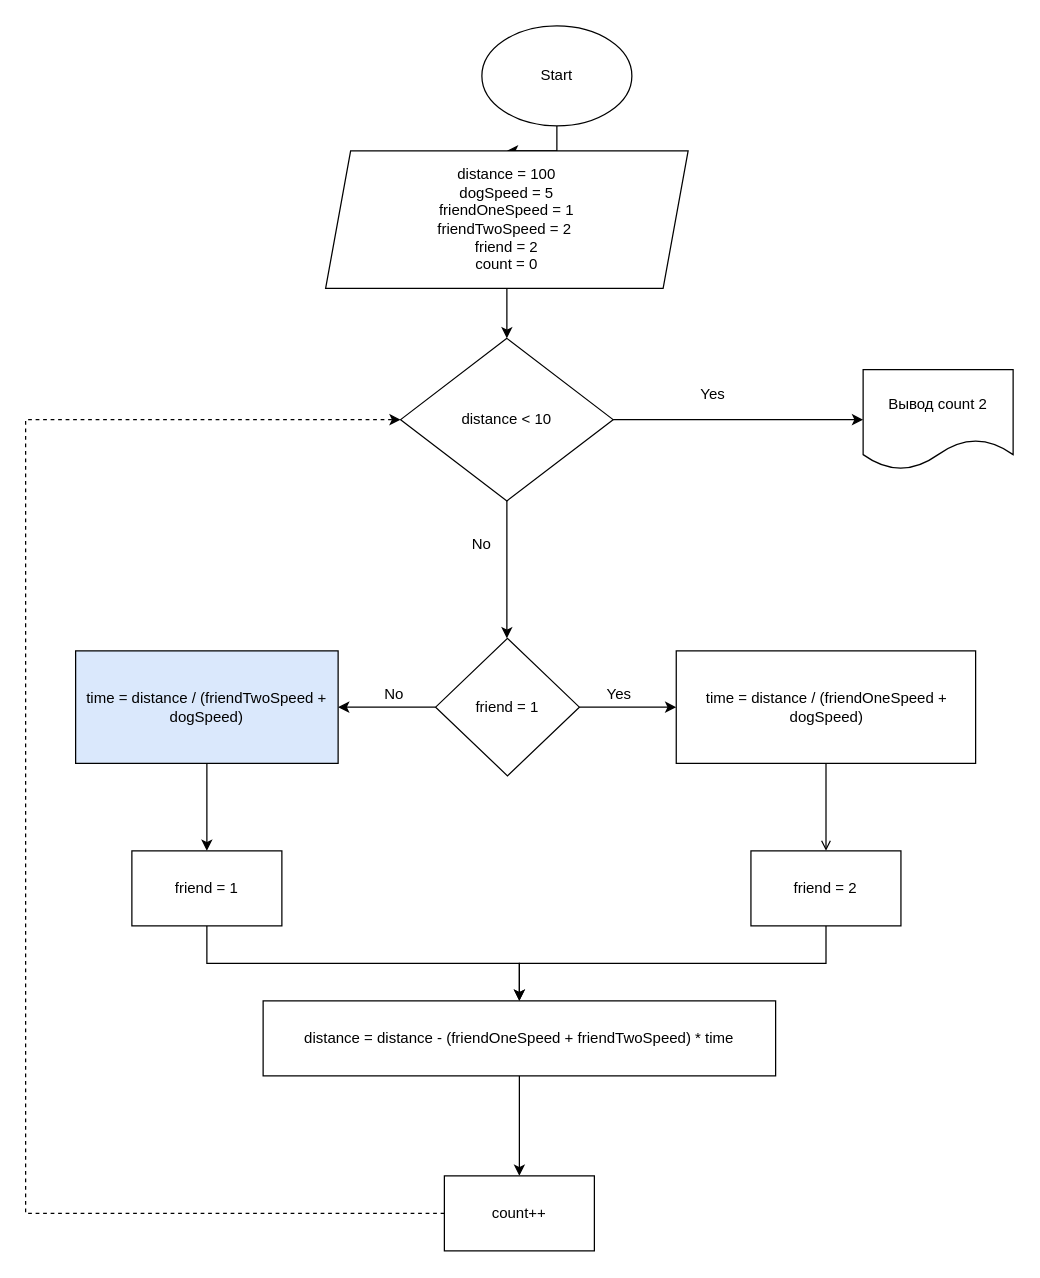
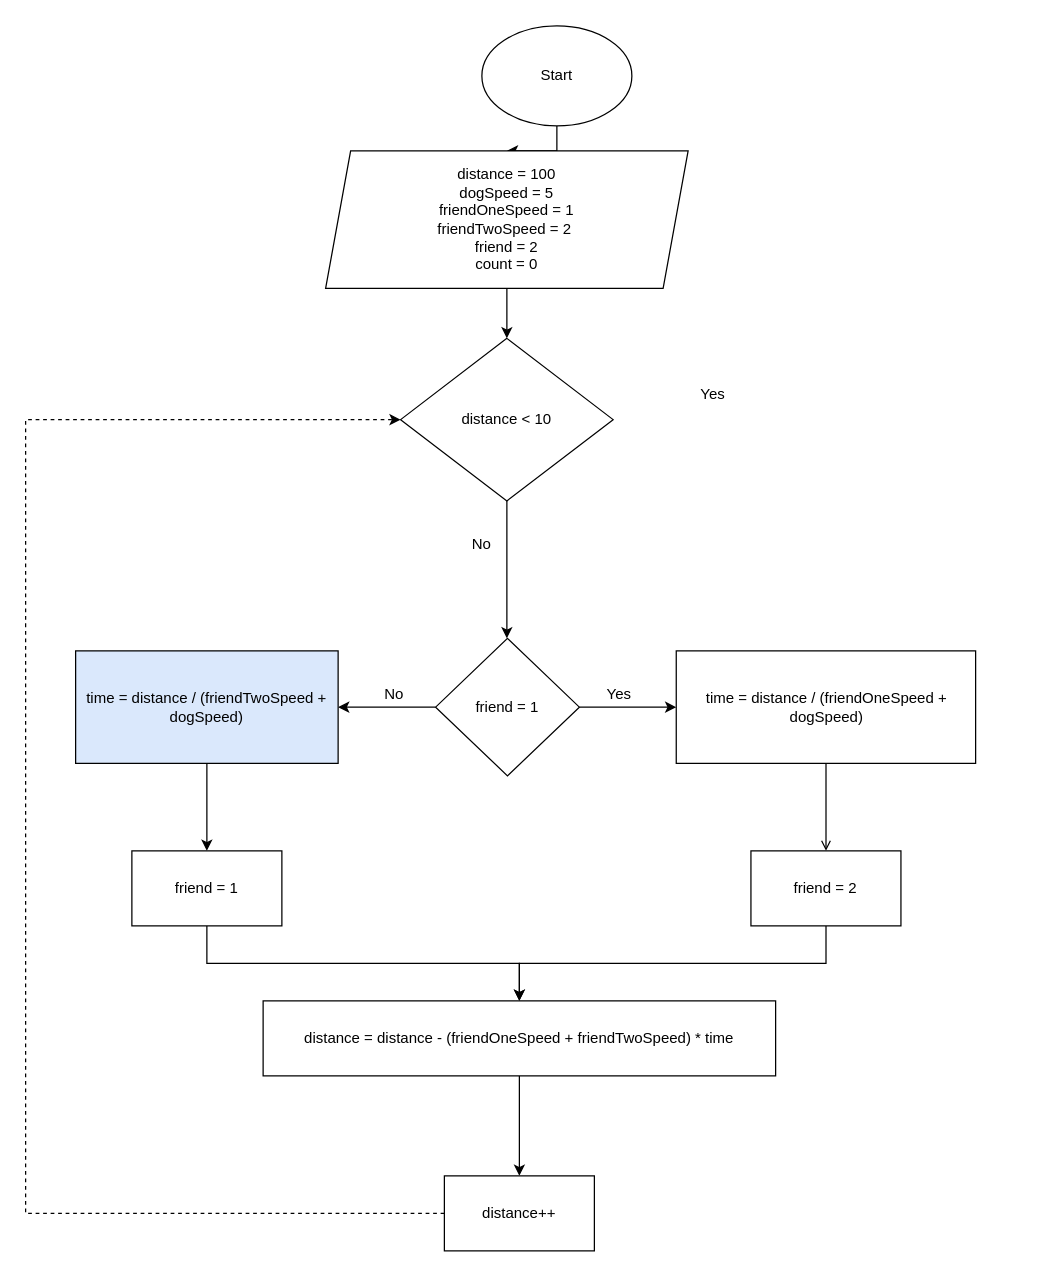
- <mxCell id="6" value="" style="edgeStyle=orthogonalEdgeStyle;rounded=0;orthogonalLoop=1;jettySize=auto;html=1;" edge="1" parent="1" source="8" target="9"><mxGeometry relative="1" as="geometry" /></mxCell>
- <mxCell id="9" value="Вывод count 2" style="shape=document;whiteSpace=wrap;html=1;boundedLbl=1;" vertex="1" parent="1"><mxGeometry x="690" y="295" width="120" height="80" as="geometry" /></mxCell>
- <mxCell id="21" value="count++" style="whiteSpace=wrap;html=1;" vertex="1" parent="1"><mxGeometry x="355" y="940" width="120" height="60" as="geometry" /></mxCell>
+ <mxCell id="21" value="distance++" style="whiteSpace=wrap;html=1;" vertex="1" parent="1"><mxGeometry x="355" y="940" width="120" height="60" as="geometry" /></mxCell>
